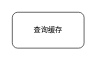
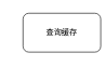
- <mxCell id="2" value="查询缓存" style="rounded=1;whiteSpace=wrap;html=1;" vertex="1" parent="1"><mxGeometry x="20" y="20" width="120" height="60" as="geometry" /></mxCell>
+ <mxCell id="2" value="查询缓存" style="rounded=1;whiteSpace=wrap;html=1;" vertex="1" parent="1"><mxGeometry x="35" y="20" width="120" height="60" as="geometry" /></mxCell>
